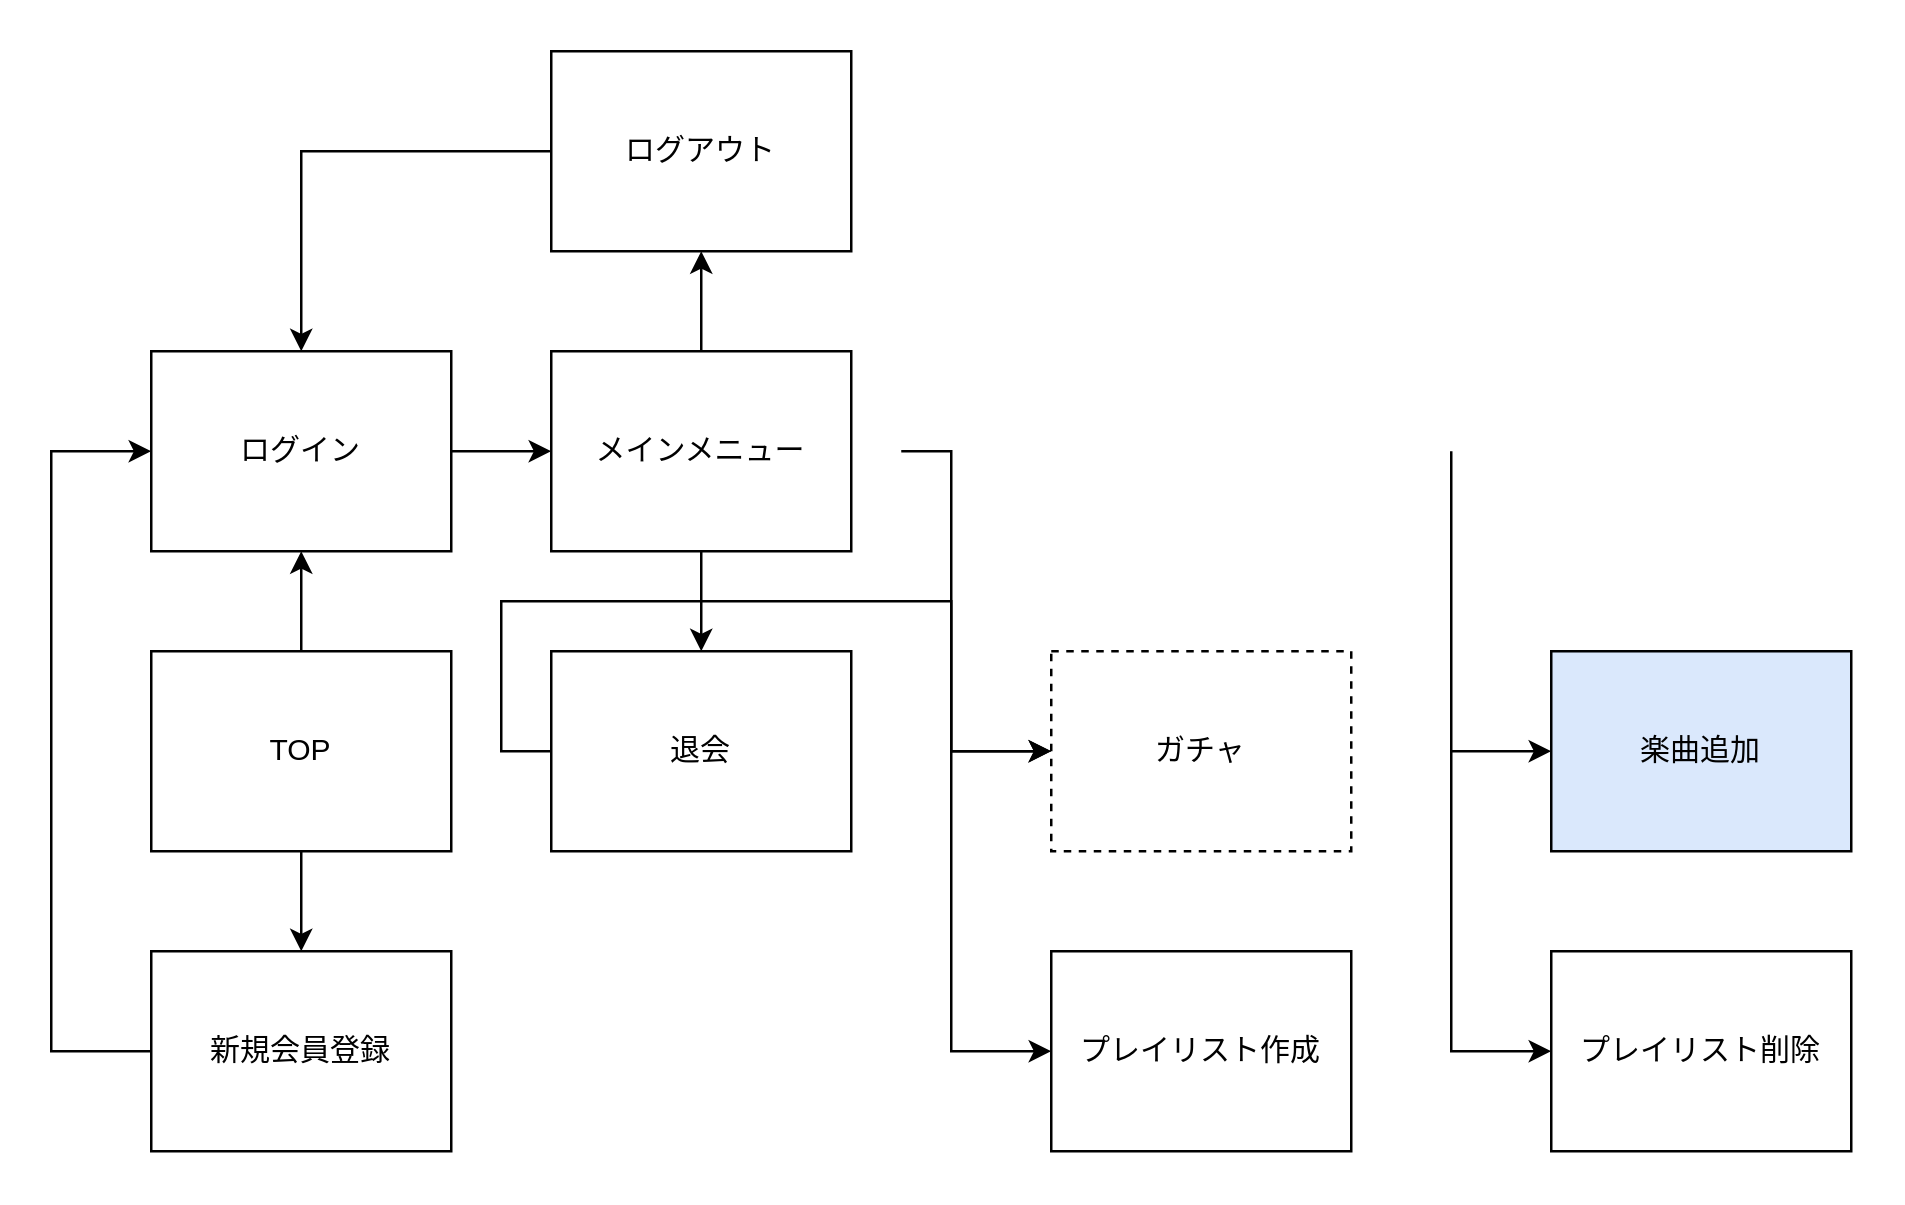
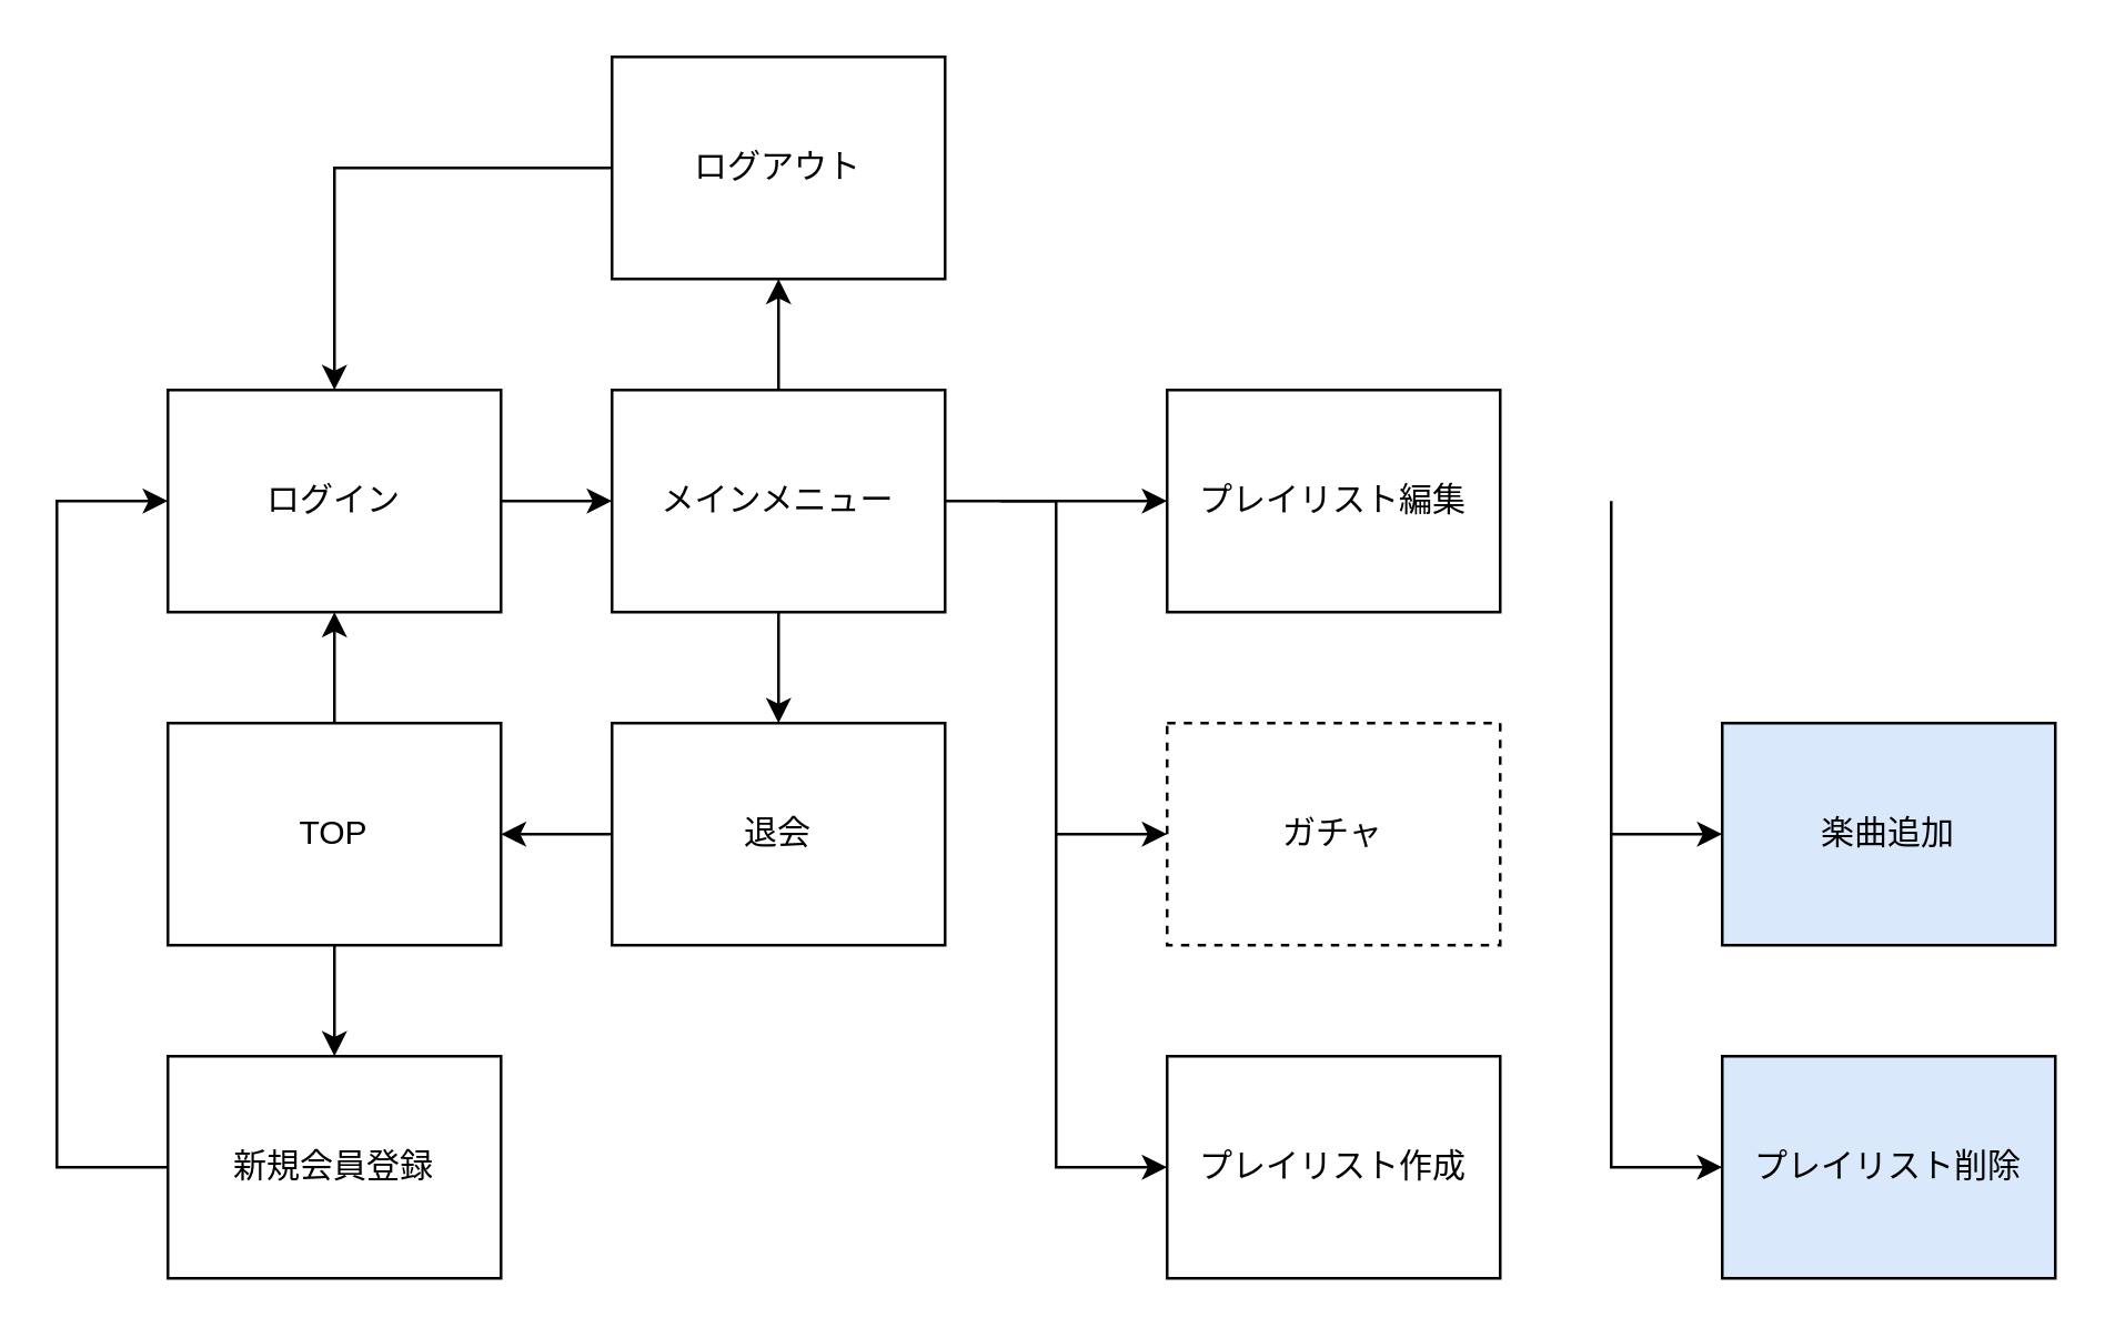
+ <mxCell id="9" style="edgeStyle=orthogonalEdgeStyle;rounded=0;orthogonalLoop=1;jettySize=auto;html=1;exitX=1;exitY=0.5;exitDx=0;exitDy=0;entryX=0;entryY=0.5;entryDx=0;entryDy=0;" parent="1" source="12" target="13" edge="1"><mxGeometry relative="1" as="geometry"><mxPoint x="380" y="180" as="targetPoint" /><Array as="points" /></mxGeometry></mxCell>
+ <mxCell id="13" value="プレイリスト編集" style="rounded=0;whiteSpace=wrap;html=1;" parent="1" vertex="1"><mxGeometry x="420" y="140" width="120" height="80" as="geometry" /></mxCell>
- <mxCell id="20" style="edgeStyle=orthogonalEdgeStyle;rounded=0;orthogonalLoop=1;jettySize=auto;html=1;exitX=0;exitY=0.5;exitDx=0;exitDy=0;" parent="1" source="21" target="15" edge="1"><mxGeometry relative="1" as="geometry" /></mxCell>
+ <mxCell id="20" style="edgeStyle=orthogonalEdgeStyle;rounded=0;orthogonalLoop=1;jettySize=auto;html=1;exitX=0;exitY=0.5;exitDx=0;exitDy=0;entryX=1;entryY=0.5;entryDx=0;entryDy=0;" parent="1" source="21" target="2" edge="1"><mxGeometry relative="1" as="geometry" /></mxCell>
- <mxCell id="25" value="プレイリスト削除" style="rounded=0;whiteSpace=wrap;html=1;" parent="1" vertex="1"><mxGeometry x="620" y="380" width="120" height="80" as="geometry" /></mxCell>
+ <mxCell id="25" value="プレイリスト削除" style="rounded=0;whiteSpace=wrap;html=1;fillColor=#dae8fc;" parent="1" vertex="1"><mxGeometry x="620" y="380" width="120" height="80" as="geometry" /></mxCell>
